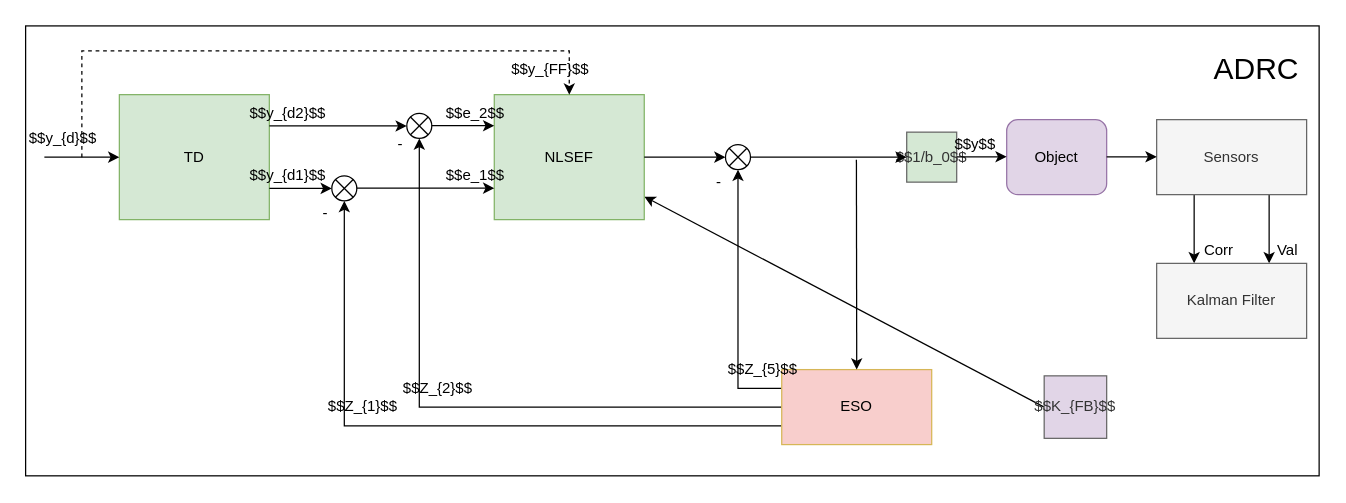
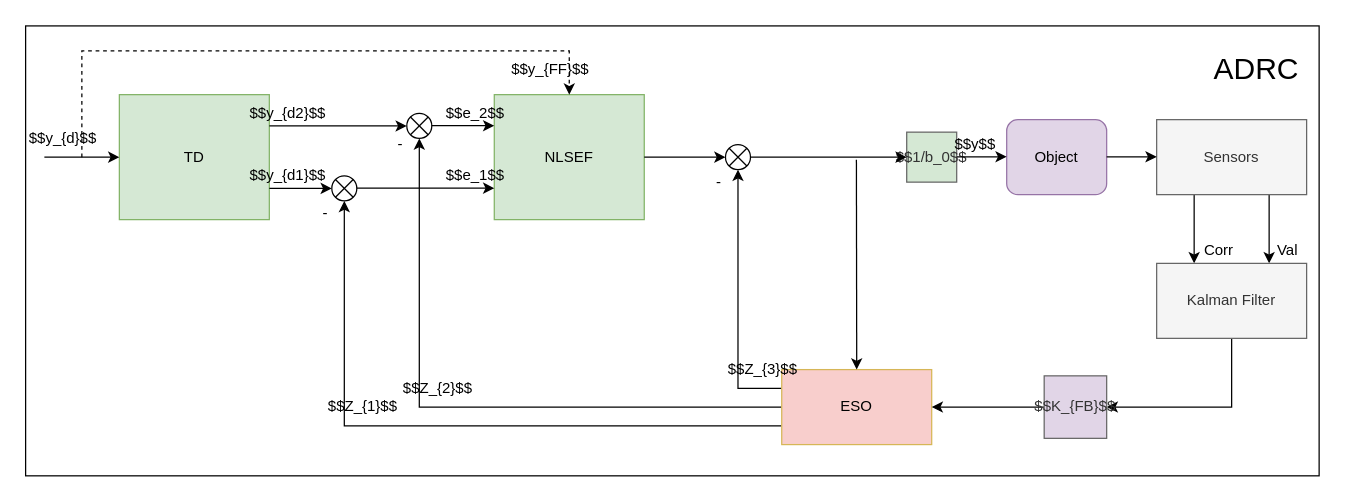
- <mxCell id="19" style="edgeStyle=none;rounded=0;html=1;exitX=0;exitY=0.5;exitDx=0;exitDy=0;" edge="1" parent="1" source="20" target="23"><mxGeometry relative="1" as="geometry" /></mxCell>
+ <mxCell id="19" style="edgeStyle=none;rounded=0;html=1;exitX=0;exitY=0.5;exitDx=0;exitDy=0;entryX=1;entryY=0.5;entryDx=0;entryDy=0;" edge="1" parent="1" source="20" target="7"><mxGeometry relative="1" as="geometry" /></mxCell>
- <mxCell id="40" value="$$Z_{5}$$" style="text;html=1;strokeColor=none;fillColor=none;align=center;verticalAlign=middle;whiteSpace=wrap;rounded=0;" vertex="1" parent="1"><mxGeometry x="595" y="280" width="30" height="30" as="geometry" /></mxCell>
+ <mxCell id="40" value="$$Z_{3}$$" style="text;html=1;strokeColor=none;fillColor=none;align=center;verticalAlign=middle;whiteSpace=wrap;rounded=0;" vertex="1" parent="1"><mxGeometry x="595" y="280" width="30" height="30" as="geometry" /></mxCell>
+ <mxCell id="15" style="edgeStyle=none;rounded=0;html=1;exitX=0.5;exitY=1;exitDx=0;exitDy=0;entryX=1;entryY=0.5;entryDx=0;entryDy=0;" edge="1" source="16" target="20" parent="1"><mxGeometry relative="1" as="geometry"><Array as="points"><mxPoint x="985" y="325" /></Array></mxGeometry></mxCell>
